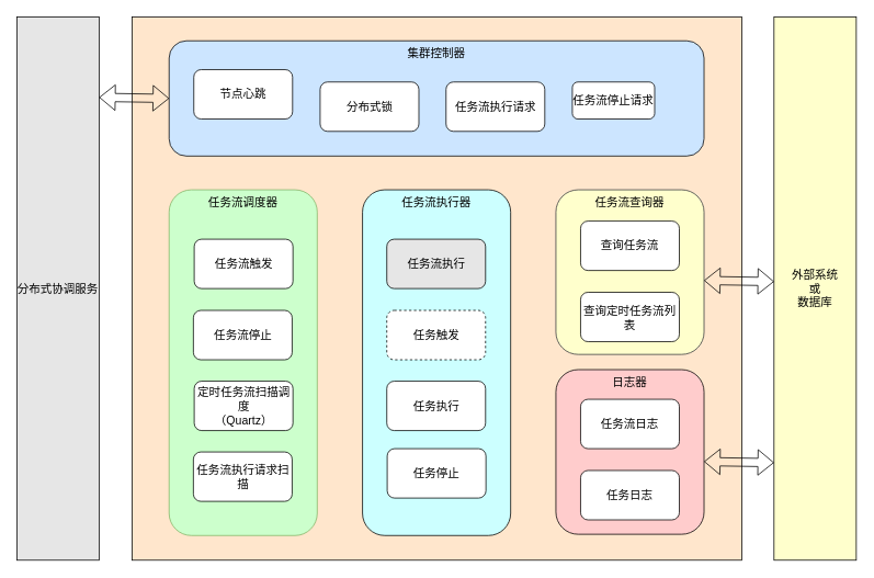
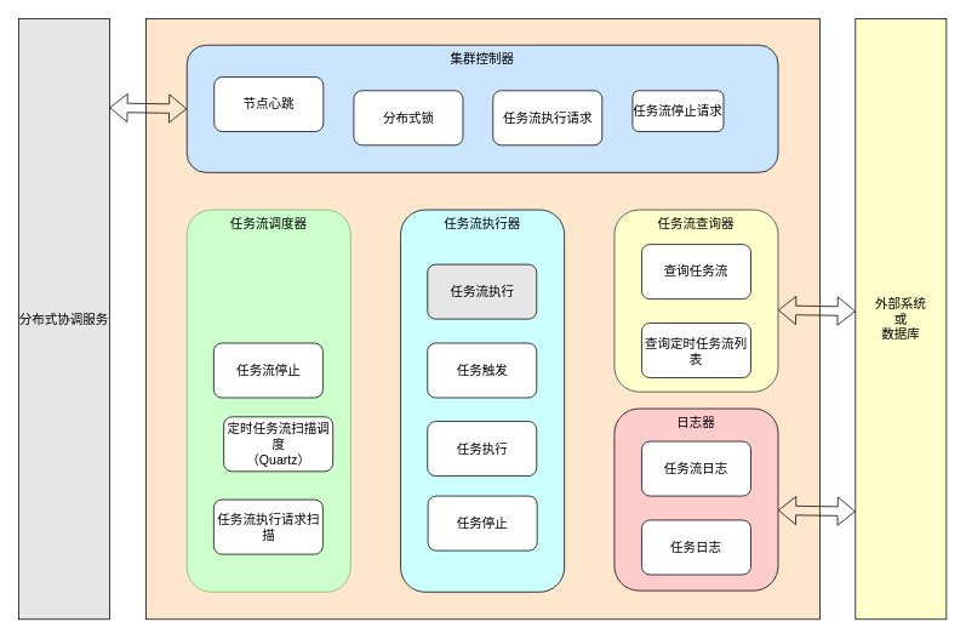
- <mxCell id="9" value="任务流触发" style="rounded=1;whiteSpace=wrap;html=1;fontSize=14;" parent="1" vertex="1"><mxGeometry x="235.5" y="290" width="120" height="60" as="geometry" /></mxCell>
- <mxCell id="19" value="任务触发" style="rounded=1;whiteSpace=wrap;html=1;fontSize=14;dashed=1;" parent="1" vertex="1"><mxGeometry x="469.5" y="376.5" width="120" height="60" as="geometry" /></mxCell>
+ <mxCell id="19" value="任务触发" style="rounded=1;whiteSpace=wrap;html=1;fontSize=14;" parent="1" vertex="1"><mxGeometry x="469.5" y="376.5" width="120" height="60" as="geometry" /></mxCell>
- <mxCell id="11" value="定时任务流扫描调度&lt;br style=&quot;font-size: 14px;&quot;&gt;（Quartz）" style="rounded=1;whiteSpace=wrap;html=1;fontSize=14;" parent="1" vertex="1"><mxGeometry x="235.5" y="462.5" width="120" height="60" as="geometry" /></mxCell>
+ <mxCell id="11" value="定时任务流扫描调度&lt;br style=&quot;font-size: 14px;&quot;&gt;（Quartz）" style="rounded=1;whiteSpace=wrap;html=1;fontSize=14;" parent="1" vertex="1"><mxGeometry x="245.5" y="457.5" width="120" height="60" as="geometry" /></mxCell>
